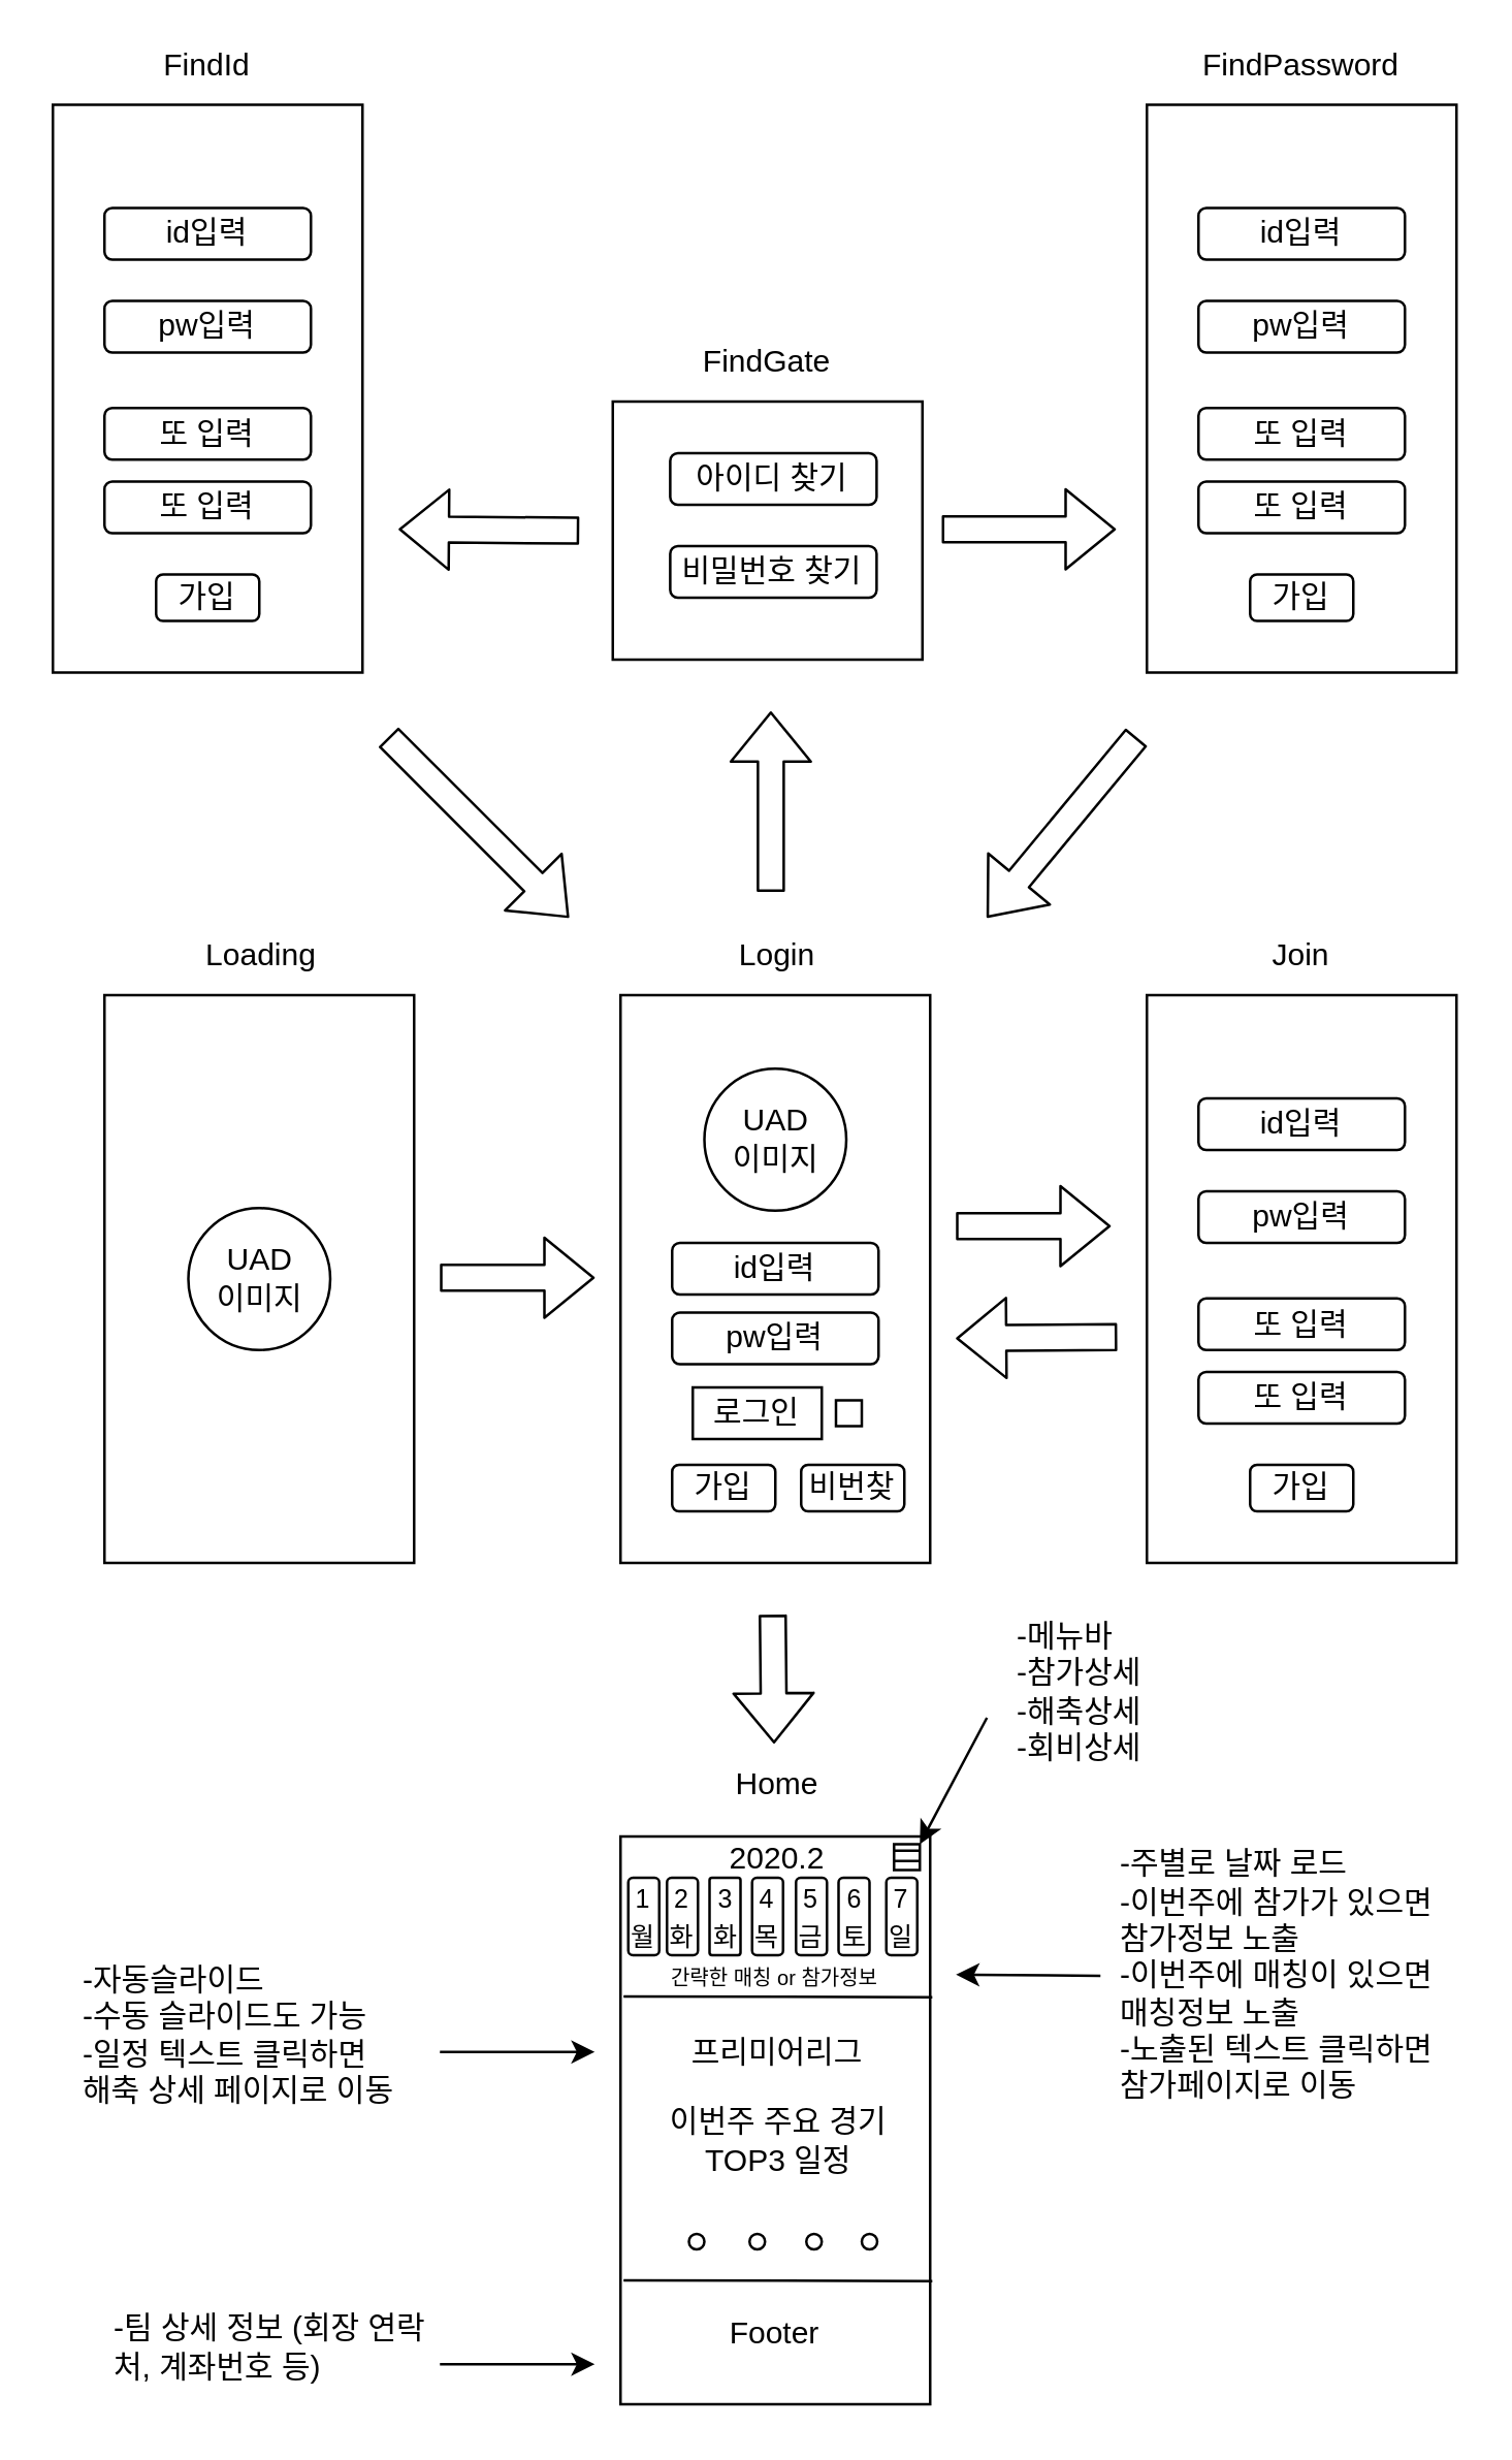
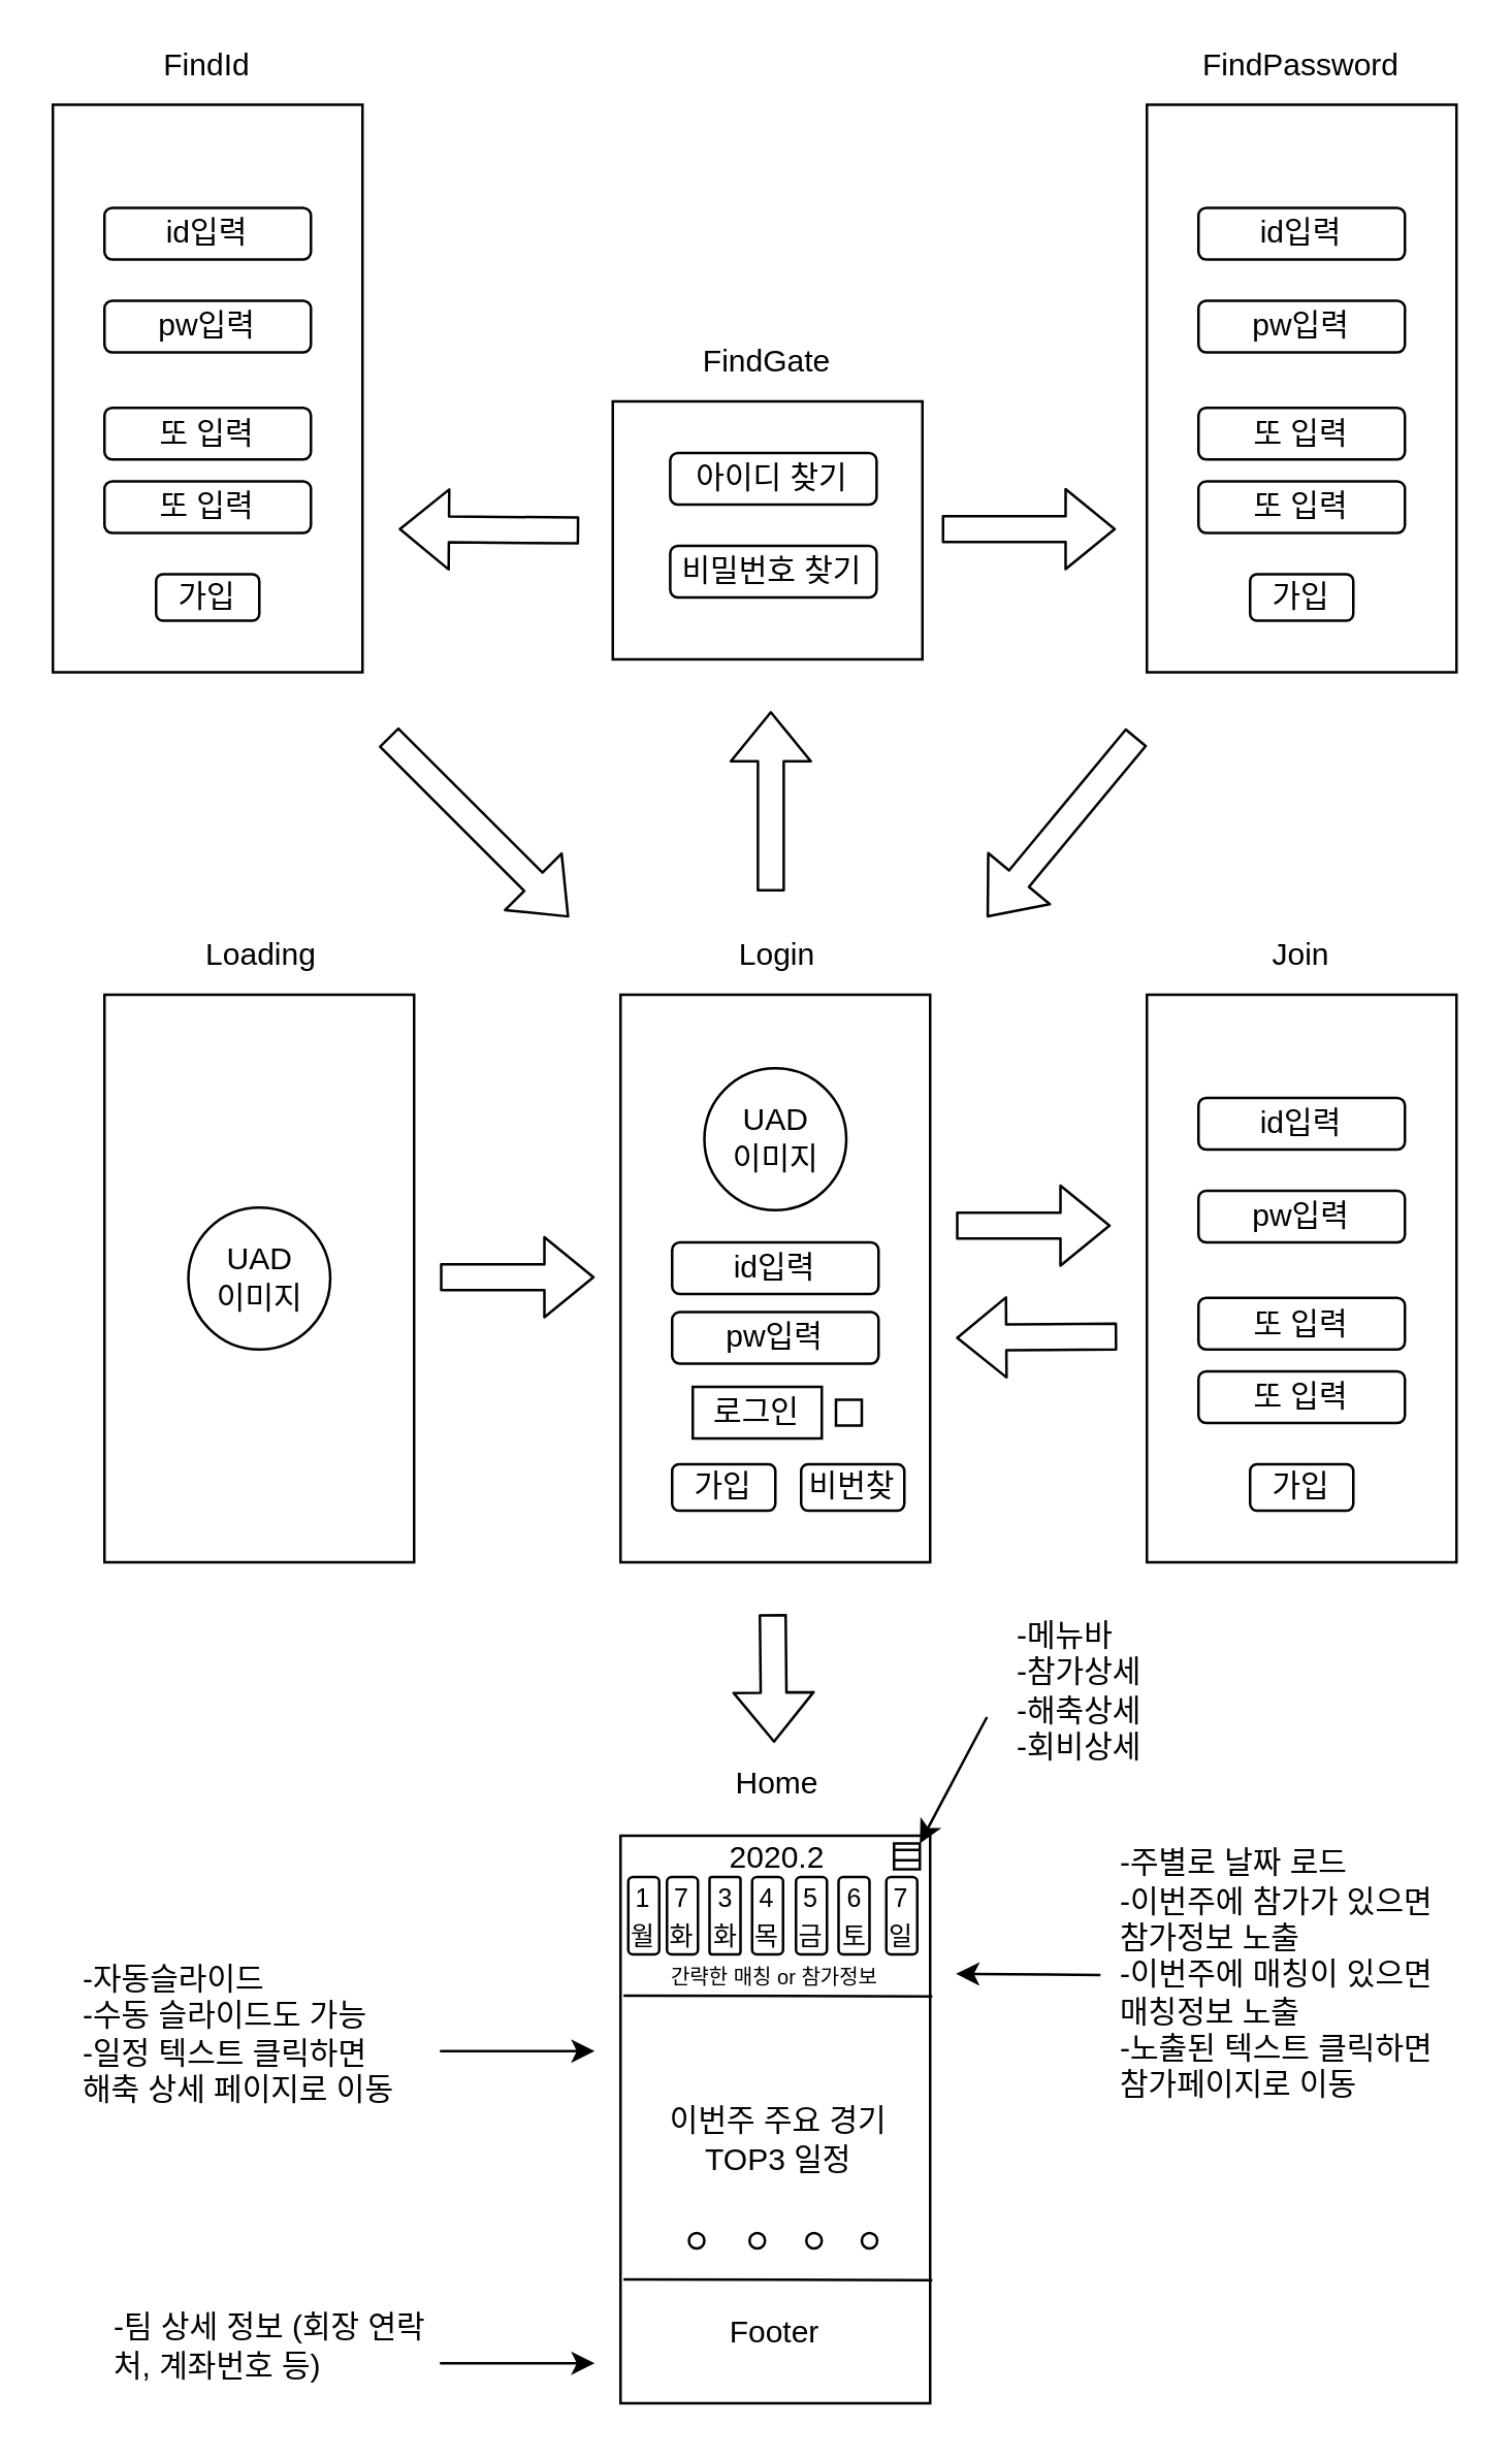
- <mxCell id="44" value="&lt;font style=&quot;font-size: 10px&quot;&gt;2&lt;br&gt;화&lt;br&gt;&lt;/font&gt;" style="rounded=1;whiteSpace=wrap;html=1;" parent="1" vertex="1"><mxGeometry x="258" y="727" width="12" height="30" as="geometry" /></mxCell>
+ <mxCell id="44" value="&lt;font style=&quot;font-size: 10px&quot;&gt;7&lt;br&gt;화&lt;br&gt;&lt;/font&gt;" style="rounded=1;whiteSpace=wrap;html=1;" parent="1" vertex="1"><mxGeometry x="258" y="727" width="12" height="30" as="geometry" /></mxCell>
- <mxCell id="34" value="프리미어리그" style="text;html=1;strokeColor=none;fillColor=none;align=center;verticalAlign=middle;whiteSpace=wrap;rounded=0;" parent="1" vertex="1"><mxGeometry x="261" y="785" width="80" height="20" as="geometry" /></mxCell>
